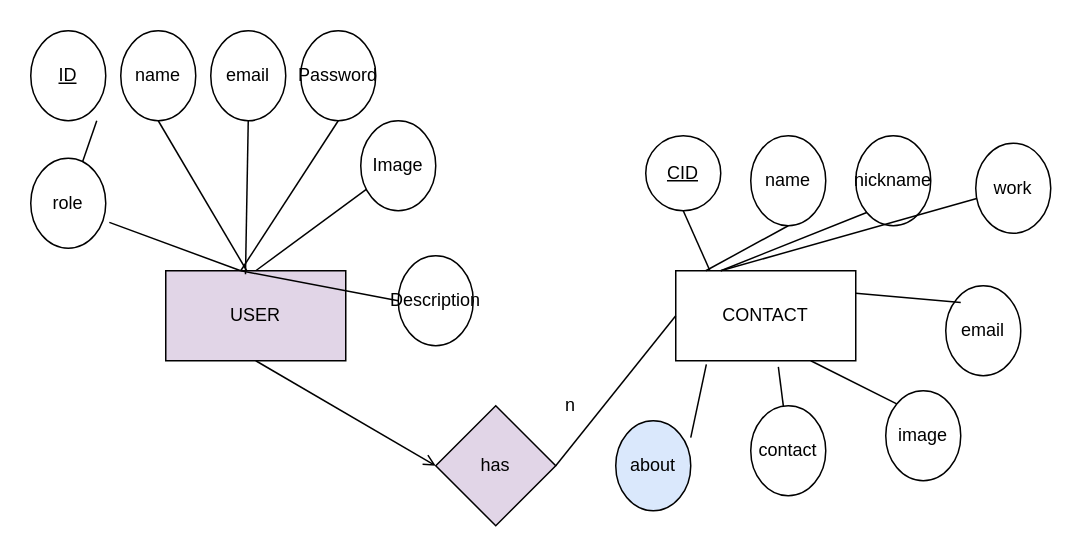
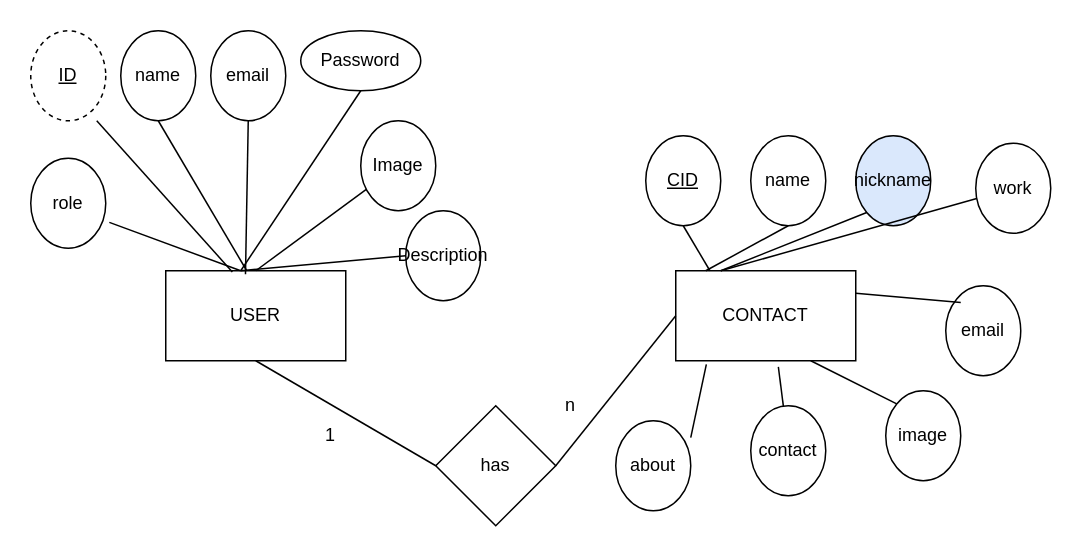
- <mxCell id="4" value="&lt;u&gt;ID&lt;/u&gt;" style="ellipse;whiteSpace=wrap;html=1;" vertex="1" parent="1"><mxGeometry x="20" y="20" width="50" height="60" as="geometry" /></mxCell>
+ <mxCell id="4" value="&lt;u&gt;ID&lt;/u&gt;" style="ellipse;whiteSpace=wrap;html=1;dashed=1;" vertex="1" parent="1"><mxGeometry x="20" y="20" width="50" height="60" as="geometry" /></mxCell>
- <mxCell id="7" value="Password" style="ellipse;whiteSpace=wrap;html=1;" vertex="1" parent="1"><mxGeometry x="200" y="20" width="50" height="60" as="geometry" /></mxCell>
+ <mxCell id="7" value="Password" style="ellipse;whiteSpace=wrap;html=1;" vertex="1" parent="1"><mxGeometry x="200" y="20" width="80" height="40" as="geometry" /></mxCell>
- <mxCell id="11" value="" style="endArrow=none;html=1;exitX=0.88;exitY=1;exitDx=0;exitDy=0;exitPerimeter=0;" edge="1" parent="1" source="4" target="10"><mxGeometry width="50" height="50" relative="1" as="geometry"><mxPoint x="60" y="320" as="sourcePoint" /><mxPoint x="110" y="270" as="targetPoint" /></mxGeometry></mxCell>
+ <mxCell id="11" value="" style="endArrow=none;html=1;entryX=0.37;entryY=0.013;entryDx=0;entryDy=0;entryPerimeter=0;exitX=0.88;exitY=1;exitDx=0;exitDy=0;exitPerimeter=0;" edge="1" parent="1" source="4" target="2"><mxGeometry width="50" height="50" relative="1" as="geometry"><mxPoint x="60" y="320" as="sourcePoint" /><mxPoint x="110" y="270" as="targetPoint" /></mxGeometry></mxCell>
- <mxCell id="18" value="&lt;u&gt;CID&lt;/u&gt;" style="ellipse;whiteSpace=wrap;html=1;" vertex="1" parent="1"><mxGeometry x="430" y="90" width="50" height="50" as="geometry" /></mxCell>
+ <mxCell id="18" value="&lt;u&gt;CID&lt;/u&gt;" style="ellipse;whiteSpace=wrap;html=1;" vertex="1" parent="1"><mxGeometry x="430" y="90" width="50" height="60" as="geometry" /></mxCell>
- <mxCell id="20" value="nickname" style="ellipse;whiteSpace=wrap;html=1;" vertex="1" parent="1"><mxGeometry x="570" y="90" width="50" height="60" as="geometry" /></mxCell>
+ <mxCell id="20" value="nickname" style="ellipse;whiteSpace=wrap;html=1;fillColor=#dae8fc;" vertex="1" parent="1"><mxGeometry x="570" y="90" width="50" height="60" as="geometry" /></mxCell>
- <mxCell id="9" value="Description" style="ellipse;whiteSpace=wrap;html=1;" vertex="1" parent="1"><mxGeometry x="265" y="170" width="50" height="60" as="geometry" /></mxCell>
+ <mxCell id="9" value="Description" style="ellipse;whiteSpace=wrap;html=1;" vertex="1" parent="1"><mxGeometry x="270" y="140" width="50" height="60" as="geometry" /></mxCell>
- <mxCell id="2" value="USER" style="rounded=0;whiteSpace=wrap;html=1;fillColor=#e1d5e7;" vertex="1" parent="1"><mxGeometry x="110" y="180" width="120" height="60" as="geometry" /></mxCell>
+ <mxCell id="2" value="USER" style="rounded=0;whiteSpace=wrap;html=1;" vertex="1" parent="1"><mxGeometry x="110" y="180" width="120" height="60" as="geometry" /></mxCell>
+ <mxCell id="37" value="1" style="text;html=1;strokeColor=none;fillColor=none;align=center;verticalAlign=middle;whiteSpace=wrap;rounded=0;" vertex="1" parent="1"><mxGeometry x="200" y="280" width="40" height="20" as="geometry" /></mxCell>
- <mxCell id="35" value="" style="endArrow=open;html=1;exitX=0.5;exitY=1;exitDx=0;exitDy=0;entryX=0;entryY=0.5;entryDx=0;entryDy=0;" edge="1" parent="1" source="2" target="34"><mxGeometry width="50" height="50" relative="1" as="geometry"><mxPoint x="170" y="330" as="sourcePoint" /><mxPoint x="220" y="280" as="targetPoint" /></mxGeometry></mxCell>
+ <mxCell id="35" value="" style="endArrow=none;html=1;exitX=0.5;exitY=1;exitDx=0;exitDy=0;entryX=0;entryY=0.5;entryDx=0;entryDy=0;" edge="1" parent="1" source="2" target="34"><mxGeometry width="50" height="50" relative="1" as="geometry"><mxPoint x="170" y="330" as="sourcePoint" /><mxPoint x="220" y="280" as="targetPoint" /></mxGeometry></mxCell>
- <mxCell id="34" value="has" style="rhombus;whiteSpace=wrap;html=1;fillColor=#e1d5e7;" vertex="1" parent="1"><mxGeometry x="290" y="270" width="80" height="80" as="geometry" /></mxCell>
+ <mxCell id="34" value="has" style="rhombus;whiteSpace=wrap;html=1;" vertex="1" parent="1"><mxGeometry x="290" y="270" width="80" height="80" as="geometry" /></mxCell>
- <mxCell id="24" value="about" style="ellipse;whiteSpace=wrap;html=1;fillColor=#dae8fc;" vertex="1" parent="1"><mxGeometry x="410" y="280" width="50" height="60" as="geometry" /></mxCell>
+ <mxCell id="24" value="about" style="ellipse;whiteSpace=wrap;html=1;" vertex="1" parent="1"><mxGeometry x="410" y="280" width="50" height="60" as="geometry" /></mxCell>
